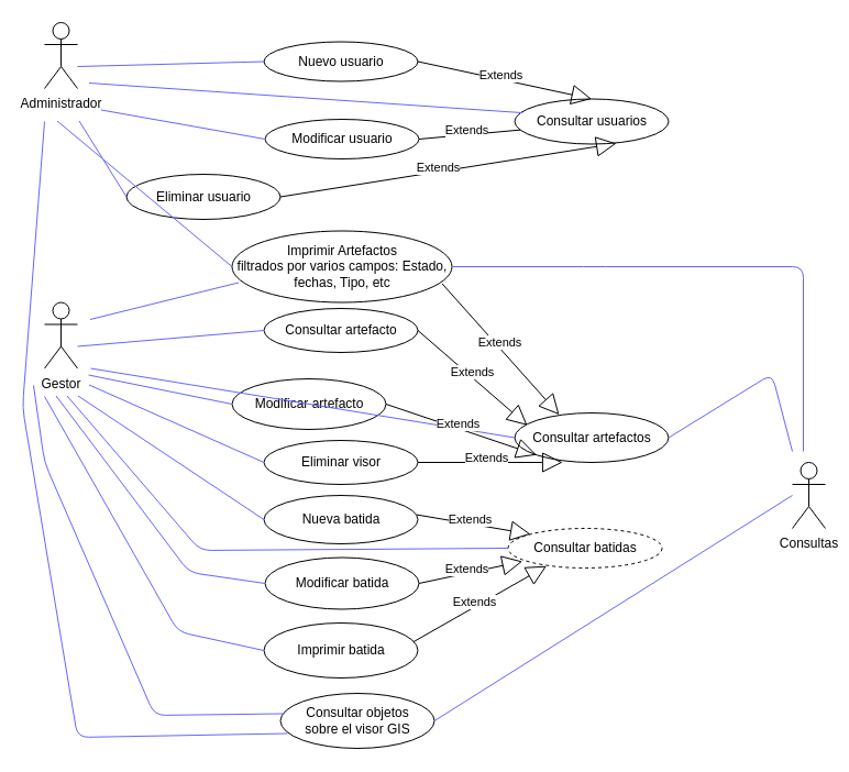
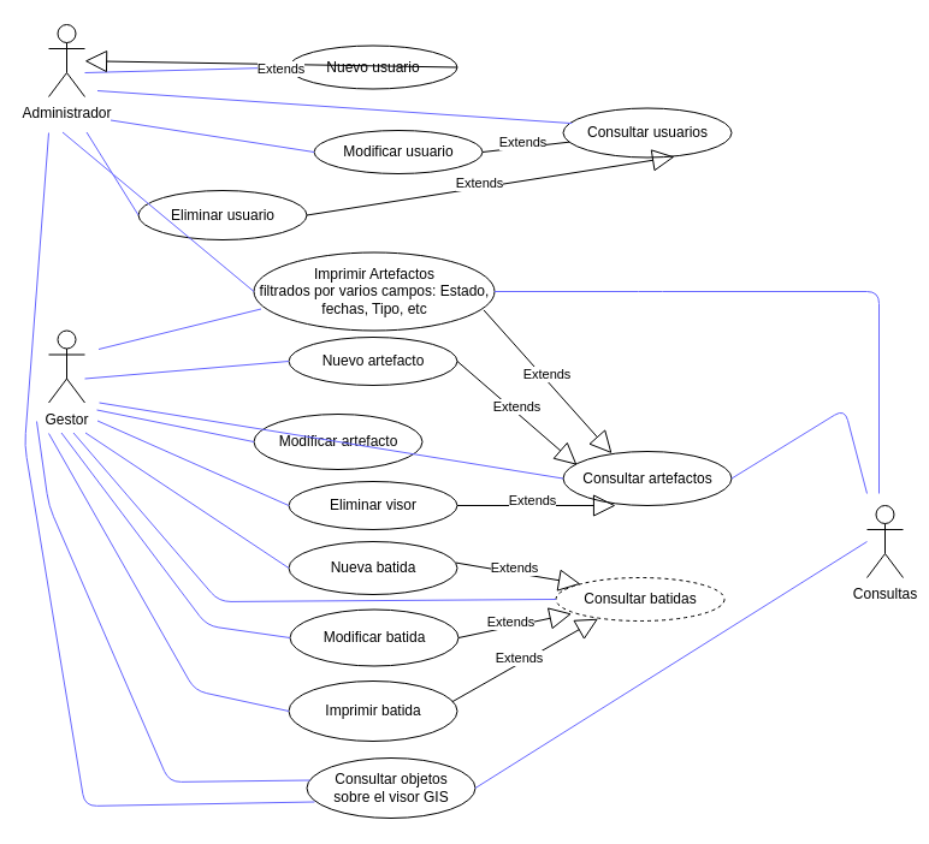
- <mxCell id="32" value="Extends" style="endArrow=block;endSize=16;endFill=0;html=1;exitX=1;exitY=0.5;exitDx=0;exitDy=0;entryX=0.5;entryY=0;entryDx=0;entryDy=0;" parent="1" source="3" target="6" edge="1"><mxGeometry x="-0.058" y="4" width="160" relative="1" as="geometry"><mxPoint x="375" y="-17" as="sourcePoint" /><mxPoint x="590.5" y="-15" as="targetPoint" /><mxPoint as="offset" /></mxGeometry></mxCell>
+ <mxCell id="32" value="Extends" style="endArrow=block;endSize=16;endFill=0;html=1;exitX=1;exitY=0.5;exitDx=0;exitDy=0;" parent="1" source="3" target="2" edge="1"><mxGeometry x="-0.058" y="4" width="160" relative="1" as="geometry"><mxPoint x="375" y="-17" as="sourcePoint" /><mxPoint x="590.5" y="-15" as="targetPoint" /><mxPoint as="offset" /></mxGeometry></mxCell>
- <mxCell id="4" value="Modificar usuario" style="ellipse;whiteSpace=wrap;html=1;shadow=0;" parent="1" vertex="1"><mxGeometry x="240.5" y="108" width="140" height="36" as="geometry" /></mxCell>
+ <mxCell id="4" value="Modificar usuario" style="ellipse;whiteSpace=wrap;html=1;shadow=0;" parent="1" vertex="1"><mxGeometry x="260.5" y="108" width="140" height="36" as="geometry" /></mxCell>
- <mxCell id="11" value="Consultar artefacto" style="ellipse;whiteSpace=wrap;html=1;shadow=0;" parent="1" vertex="1"><mxGeometry x="239.5" y="280" width="140" height="40" as="geometry" /></mxCell>
+ <mxCell id="11" value="Nuevo artefacto" style="ellipse;whiteSpace=wrap;html=1;shadow=0;" parent="1" vertex="1"><mxGeometry x="239.5" y="280" width="140" height="40" as="geometry" /></mxCell>
- <mxCell id="30" value="Extends" style="endArrow=block;endSize=16;endFill=0;html=1;entryX=0;entryY=1;entryDx=0;entryDy=0;exitX=1;exitY=0.5;exitDx=0;exitDy=0;" parent="1" source="12" target="14" edge="1"><mxGeometry x="-0.058" y="4" width="160" relative="1" as="geometry"><mxPoint x="400" y="420.5" as="sourcePoint" /><mxPoint x="549" y="495" as="targetPoint" /><mxPoint as="offset" /></mxGeometry></mxCell>
